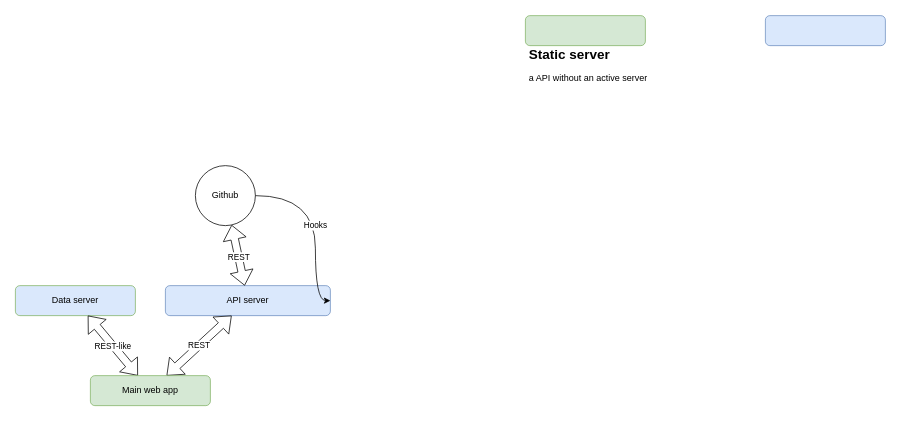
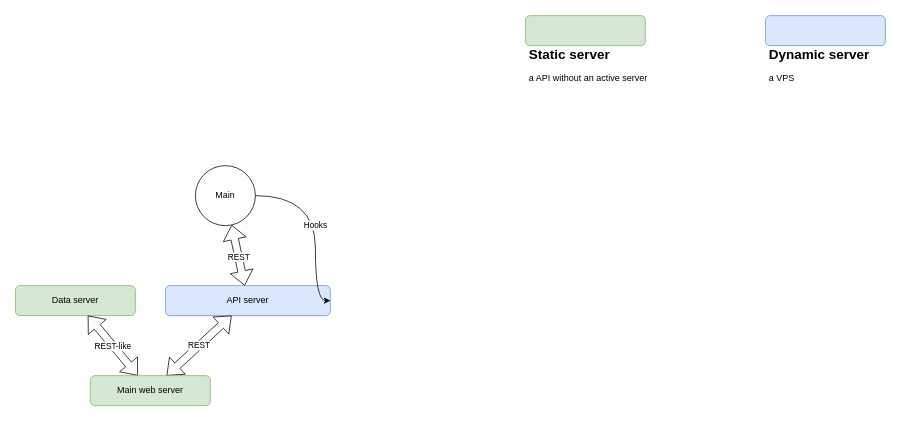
+ <mxCell id="18" value="&lt;h1 style=&quot;font-size: 18px&quot;&gt;Dynamic server&lt;/h1&gt;&lt;p&gt;a VPS&lt;/p&gt;" style="text;html=1;strokeColor=none;fillColor=none;spacing=5;spacingTop=-20;whiteSpace=wrap;overflow=hidden;rounded=0;" vertex="1" parent="16"><mxGeometry y="40" width="190" height="120" as="geometry" /></mxCell>
- <mxCell id="4" value="Github" style="ellipse;whiteSpace=wrap;html=1;aspect=fixed;" vertex="1" parent="1"><mxGeometry x="260" y="220" width="80" height="80" as="geometry" /></mxCell>
+ <mxCell id="4" value="Main" style="ellipse;whiteSpace=wrap;html=1;aspect=fixed;" vertex="1" parent="1"><mxGeometry x="260" y="220" width="80" height="80" as="geometry" /></mxCell>
- <mxCell id="2" value="Data server" style="rounded=1;whiteSpace=wrap;html=1;fillColor=#dae8fc;strokeColor=#82b366;" vertex="1" parent="1"><mxGeometry x="20" y="380" width="160" height="40" as="geometry" /></mxCell>
+ <mxCell id="2" value="Data server" style="rounded=1;whiteSpace=wrap;html=1;fillColor=#d5e8d4;strokeColor=#82b366;" vertex="1" parent="1"><mxGeometry x="20" y="380" width="160" height="40" as="geometry" /></mxCell>
- <mxCell id="12" value="&lt;span&gt;Main web app&lt;/span&gt;" style="rounded=1;whiteSpace=wrap;html=1;fillColor=#d5e8d4;strokeColor=#82b366;" vertex="1" parent="1"><mxGeometry x="120" y="500" width="160" height="40" as="geometry" /></mxCell>
+ <mxCell id="12" value="&lt;span&gt;Main web server&lt;/span&gt;" style="rounded=1;whiteSpace=wrap;html=1;fillColor=#d5e8d4;strokeColor=#82b366;" vertex="1" parent="1"><mxGeometry x="120" y="500" width="160" height="40" as="geometry" /></mxCell>
